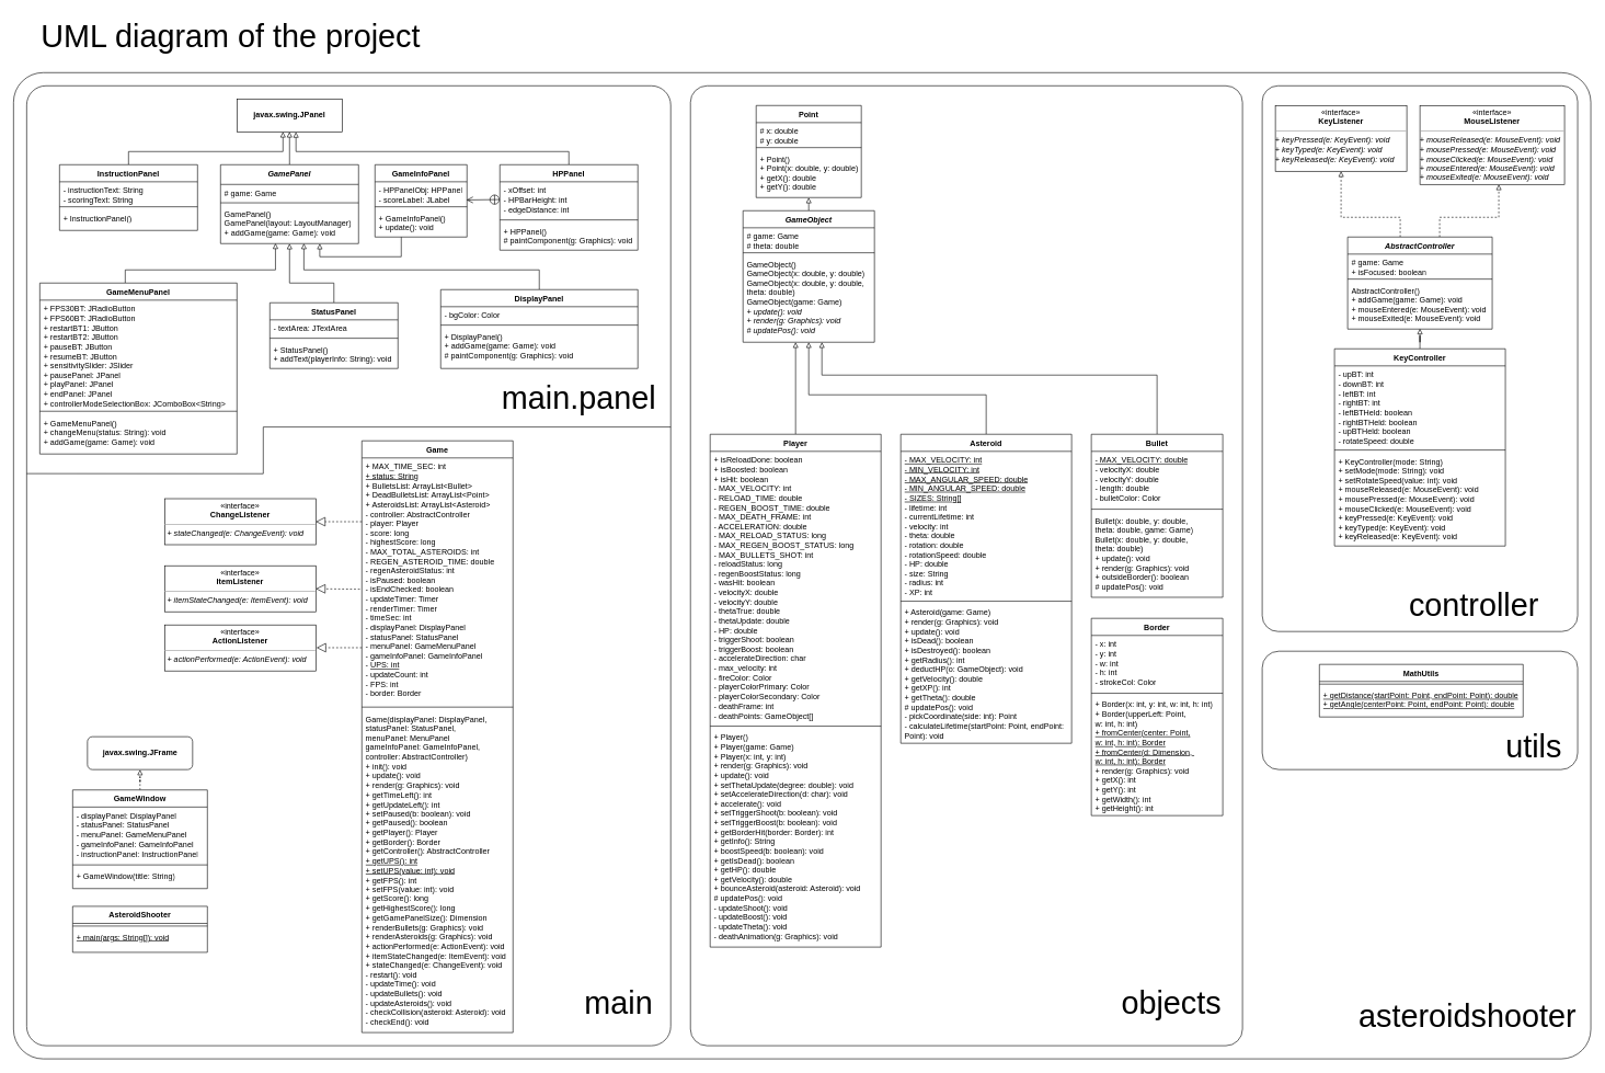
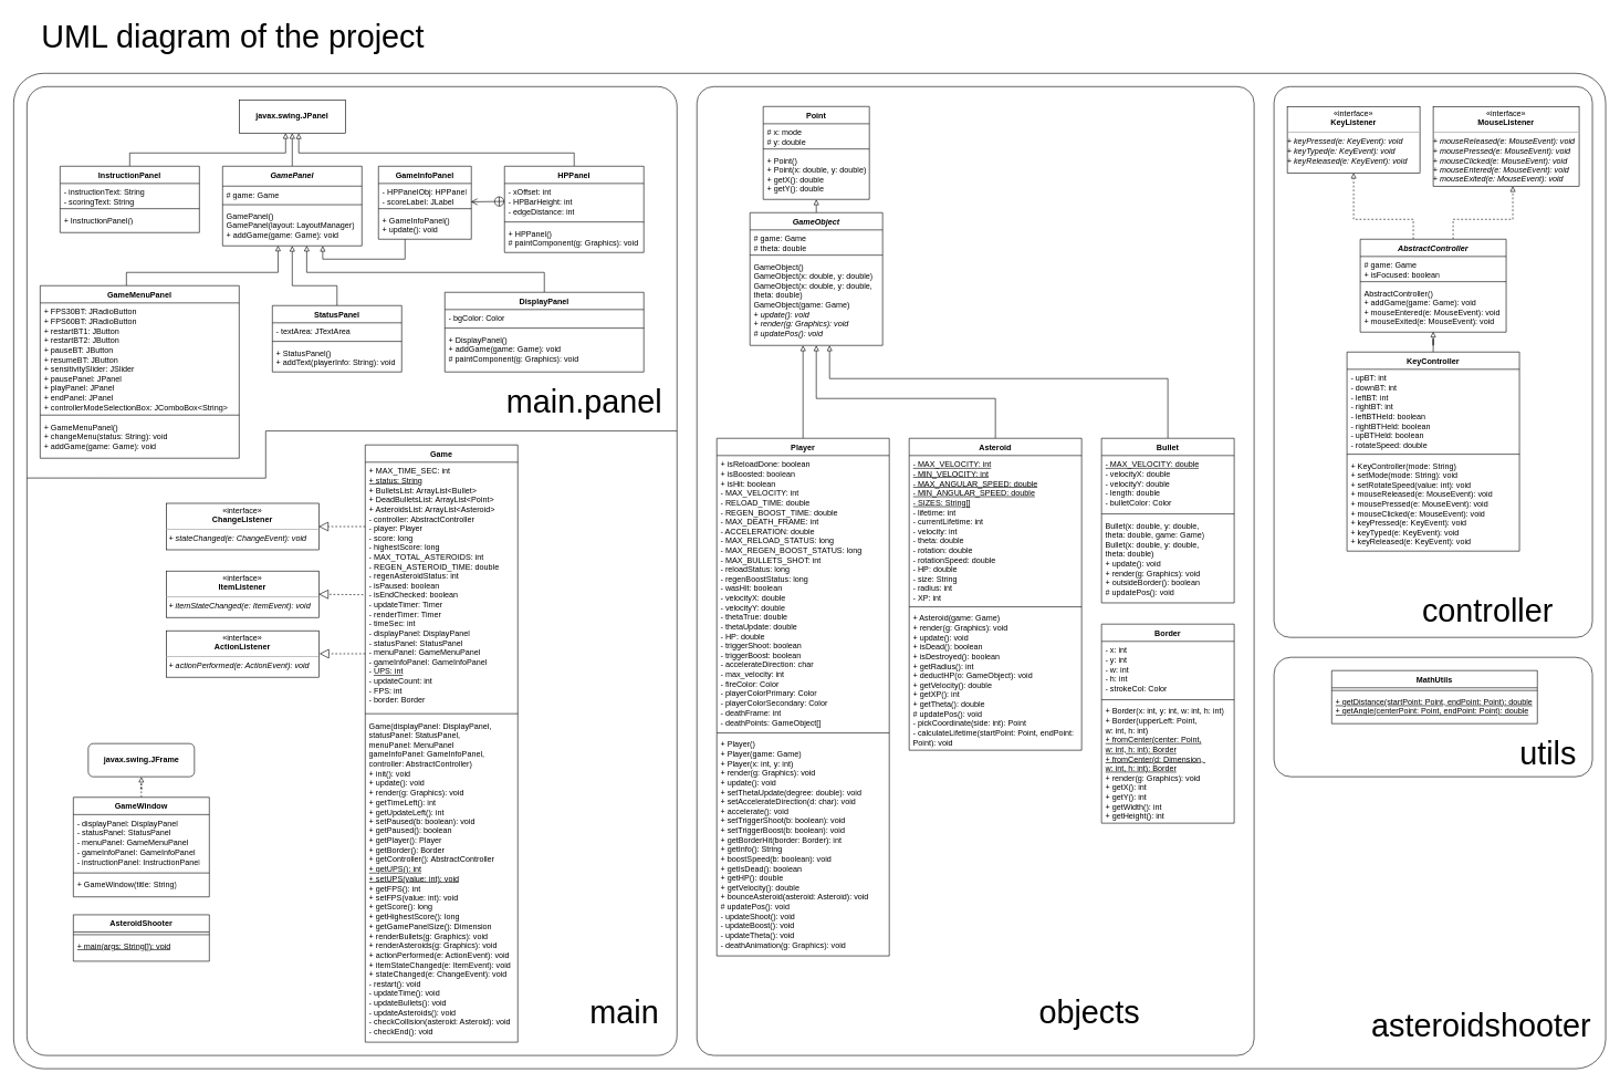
- <mxCell id="48" value="&lt;div&gt;# x: double&lt;/div&gt;&lt;div&gt;# y: double&lt;/div&gt;" style="text;strokeColor=none;fillColor=none;align=left;verticalAlign=top;spacingLeft=4;spacingRight=4;overflow=hidden;rotatable=0;points=[[0,0.5],[1,0.5]];portConstraint=eastwest;whiteSpace=wrap;html=1;" parent="47" vertex="1"><mxGeometry y="26" width="160" height="34" as="geometry" /></mxCell>
+ <mxCell id="48" value="&lt;div&gt;# x: mode&lt;/div&gt;&lt;div&gt;# y: double&lt;/div&gt;" style="text;strokeColor=none;fillColor=none;align=left;verticalAlign=top;spacingLeft=4;spacingRight=4;overflow=hidden;rotatable=0;points=[[0,0.5],[1,0.5]];portConstraint=eastwest;whiteSpace=wrap;html=1;" parent="47" vertex="1"><mxGeometry y="26" width="160" height="34" as="geometry" /></mxCell>
- <mxCell id="98" value="&lt;div style=&quot;&quot;&gt;&lt;font style=&quot;background-color: initial; font-size: 48px;&quot;&gt;objects&lt;/font&gt;&lt;/div&gt;" style="text;html=1;strokeColor=none;fillColor=none;align=right;verticalAlign=middle;whiteSpace=wrap;rounded=0;" parent="1" vertex="1"><mxGeometry x="1680" y="1490" width="180" height="70" as="geometry" /></mxCell>
+ <mxCell id="98" value="&lt;div style=&quot;&quot;&gt;&lt;font style=&quot;background-color: initial; font-size: 48px;&quot;&gt;objects&lt;/font&gt;&lt;/div&gt;" style="text;html=1;strokeColor=none;fillColor=none;align=right;verticalAlign=middle;whiteSpace=wrap;rounded=0;" parent="1" vertex="1"><mxGeometry x="1540" y="1490" width="180" height="70" as="geometry" /></mxCell>
